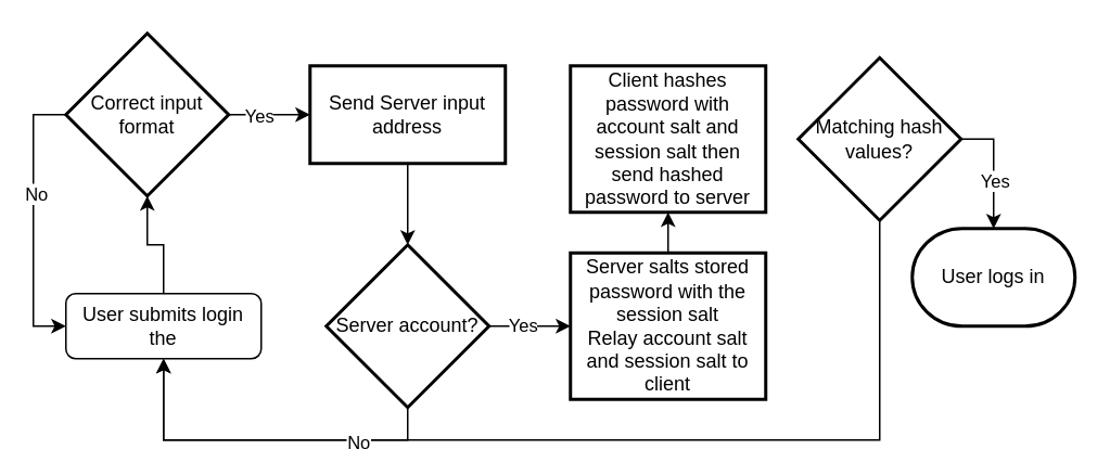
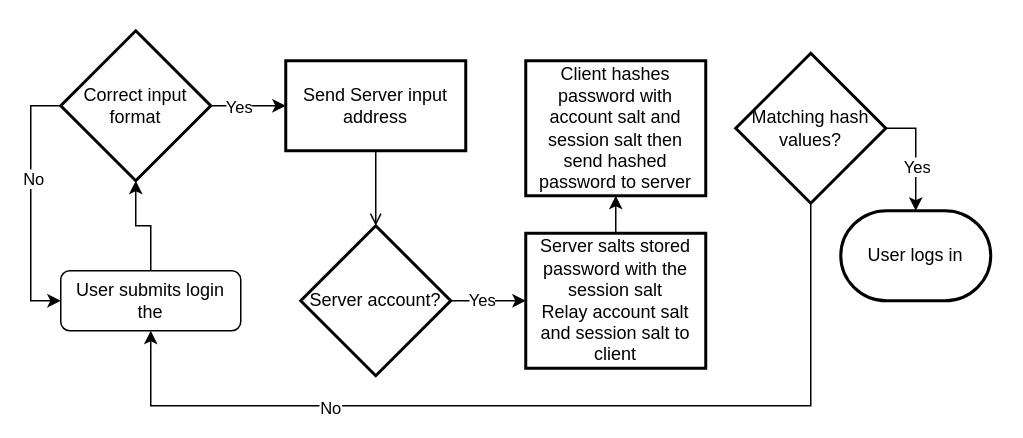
- <mxCell id="4" style="edgeStyle=orthogonalEdgeStyle;rounded=0;orthogonalLoop=1;jettySize=auto;html=1;exitX=0.5;exitY=1;exitDx=0;exitDy=0;entryX=0.5;entryY=0;entryDx=0;entryDy=0;entryPerimeter=0;" edge="1" parent="1" source="5" target="9"><mxGeometry relative="1" as="geometry" /></mxCell>
+ <mxCell id="4" style="edgeStyle=orthogonalEdgeStyle;rounded=0;orthogonalLoop=1;jettySize=auto;html=1;exitX=0.5;exitY=1;exitDx=0;exitDy=0;entryX=0.5;entryY=0;entryDx=0;entryDy=0;entryPerimeter=0;endArrow=open;" edge="1" parent="1" source="5" target="9"><mxGeometry relative="1" as="geometry" /></mxCell>
- <mxCell id="8" style="edgeStyle=orthogonalEdgeStyle;rounded=0;orthogonalLoop=1;jettySize=auto;html=1;exitX=0.5;exitY=1;exitDx=0;exitDy=0;exitPerimeter=0;entryX=0.5;entryY=1;entryDx=0;entryDy=0;" edge="1" parent="1" source="9" target="3"><mxGeometry relative="1" as="geometry" /></mxCell>
